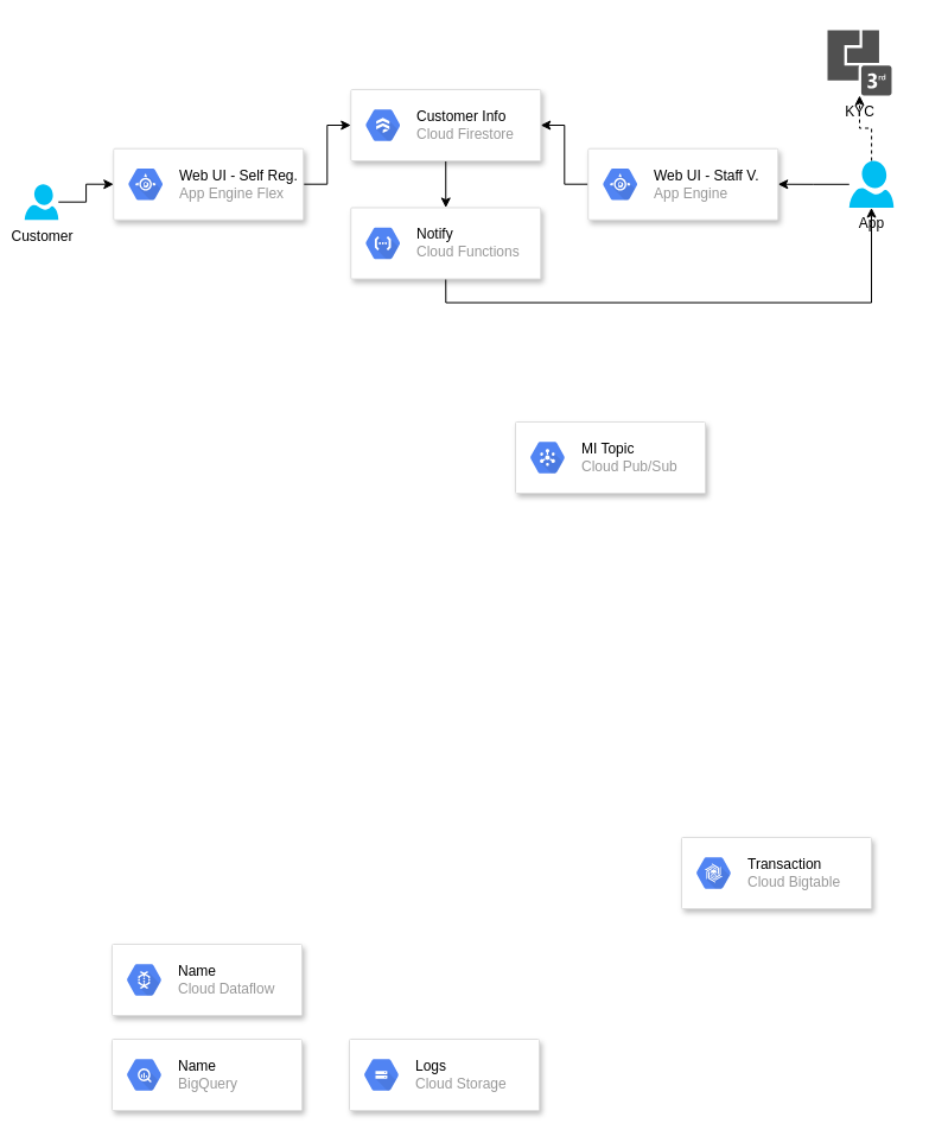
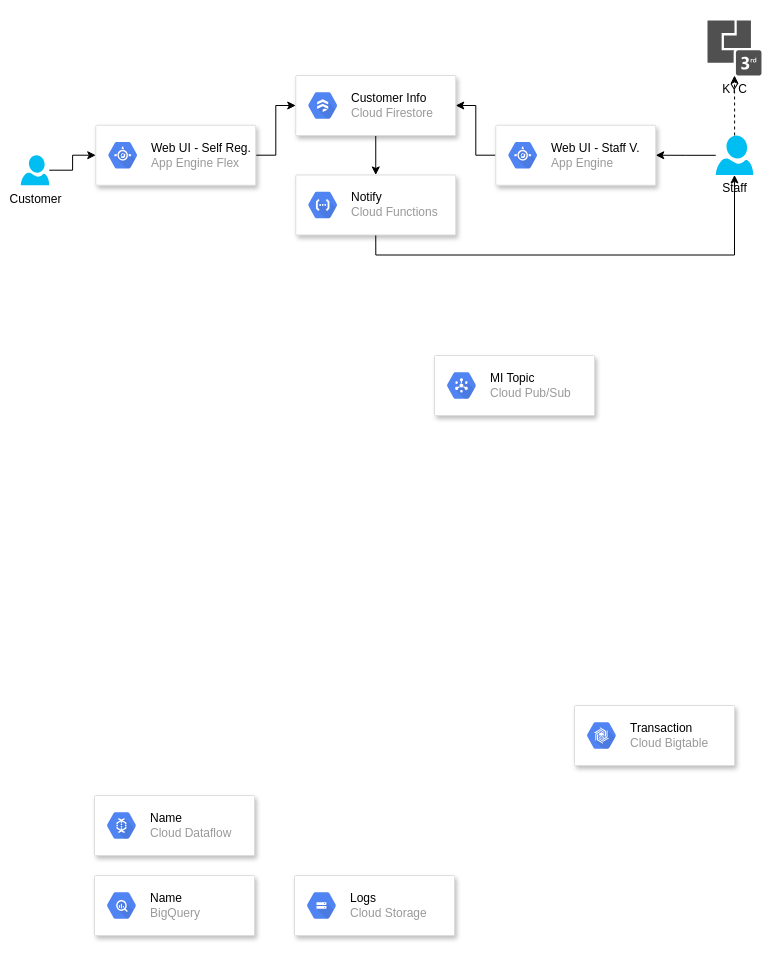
- <mxCell id="29" value="KYC" style="pointerEvents=1;shadow=0;dashed=0;html=1;strokeColor=none;fillColor=#505050;labelPosition=center;verticalLabelPosition=bottom;verticalAlign=top;outlineConnect=0;align=center;shape=mxgraph.office.communications.3rd_party_integration;" vertex="1" parent="1"><mxGeometry x="697" y="25" width="54" height="55" as="geometry" /></mxCell>
+ <mxCell id="29" value="KYC" style="pointerEvents=1;shadow=0;dashed=0;html=1;strokeColor=none;fillColor=#505050;labelPosition=center;verticalLabelPosition=bottom;verticalAlign=top;outlineConnect=0;align=center;shape=mxgraph.office.communications.3rd_party_integration;" vertex="1" parent="1"><mxGeometry x="707" y="20" width="54" height="55" as="geometry" /></mxCell>
- <mxCell id="22" value="App" style="verticalLabelPosition=bottom;html=1;verticalAlign=top;align=center;strokeColor=none;fillColor=#00BEF2;shape=mxgraph.azure.user;" vertex="1" parent="1"><mxGeometry x="715.25" y="135" width="37.5" height="39.47" as="geometry" /></mxCell>
+ <mxCell id="22" value="Staff" style="verticalLabelPosition=bottom;html=1;verticalAlign=top;align=center;strokeColor=none;fillColor=#00BEF2;shape=mxgraph.azure.user;" vertex="1" parent="1"><mxGeometry x="715.25" y="135" width="37.5" height="39.47" as="geometry" /></mxCell>
